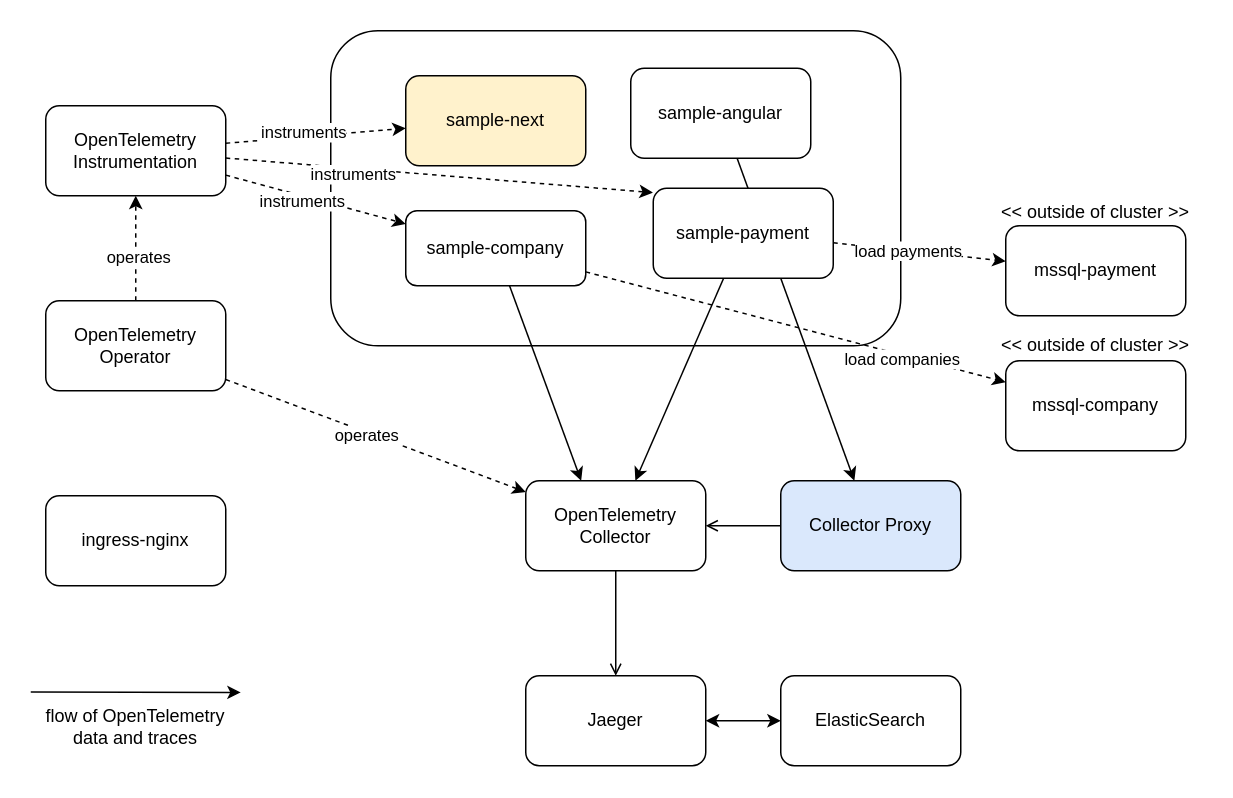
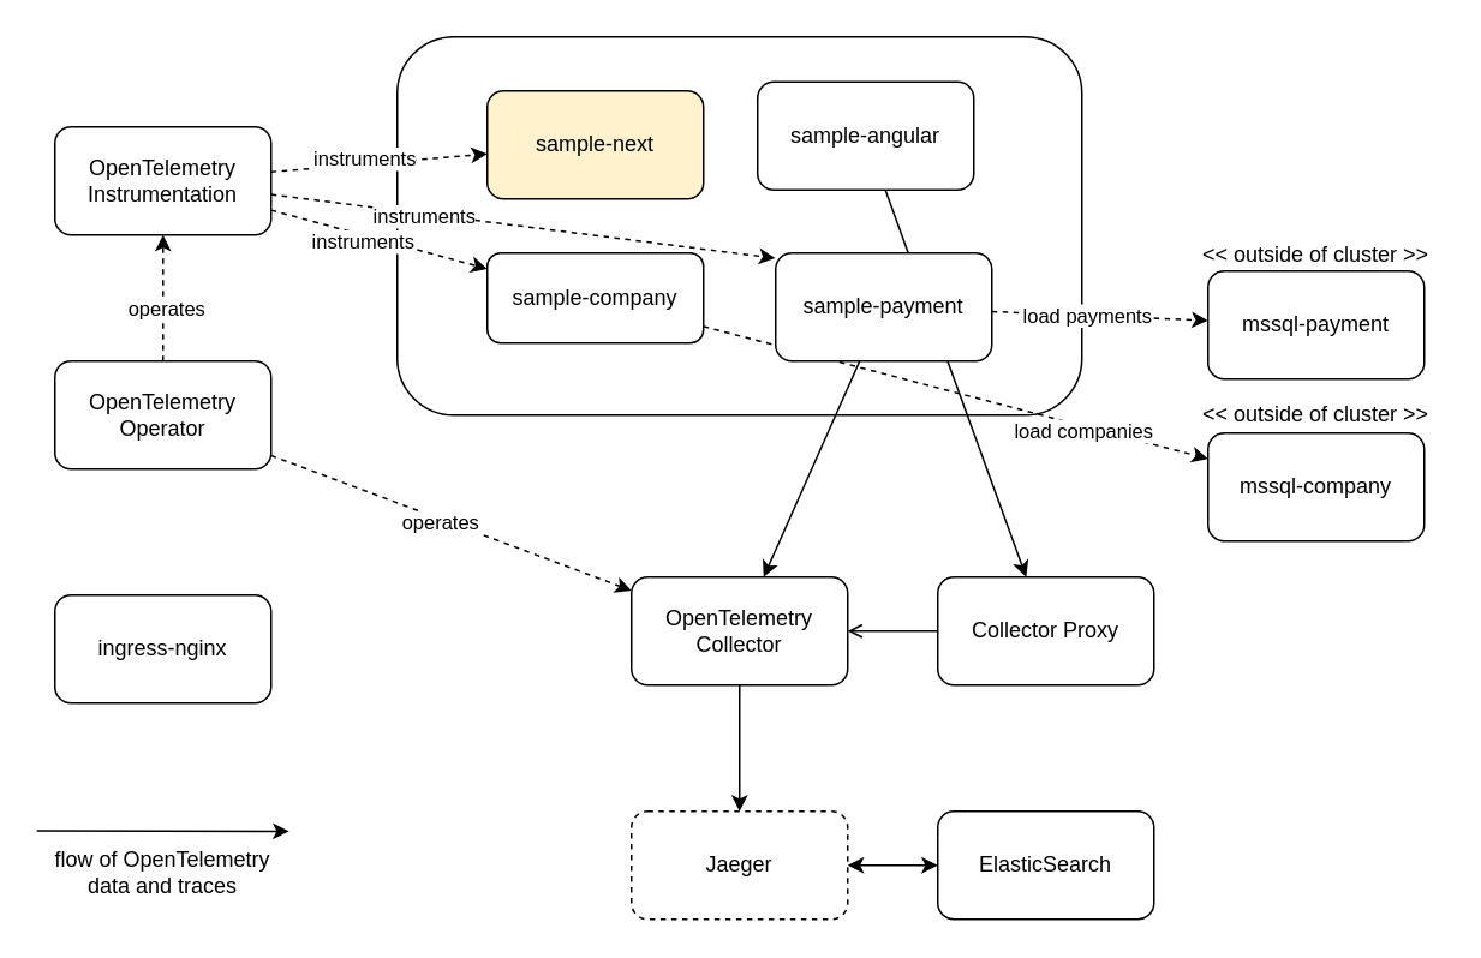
- <mxCell id="36" value="sample-payment" style="rounded=1;whiteSpace=wrap;html=1;" parent="1" vertex="1"><mxGeometry x="435" y="125" width="120" height="60" as="geometry" /></mxCell>
+ <mxCell id="36" value="sample-payment" style="rounded=1;whiteSpace=wrap;html=1;" parent="1" vertex="1"><mxGeometry x="430" y="140" width="120" height="60" as="geometry" /></mxCell>
- <mxCell id="27" style="rounded=0;orthogonalLoop=1;jettySize=auto;html=1;entryX=0.308;entryY=0;entryDx=0;entryDy=0;entryPerimeter=0;" parent="1" source="37" target="3" edge="1"><mxGeometry relative="1" as="geometry" /></mxCell>
- <mxCell id="10" value="Collector Proxy" style="rounded=1;whiteSpace=wrap;html=1;fillColor=#dae8fc;" parent="1" vertex="1"><mxGeometry x="520" y="320" width="120" height="60" as="geometry" /></mxCell>
+ <mxCell id="10" value="Collector Proxy" style="rounded=1;whiteSpace=wrap;html=1;" parent="1" vertex="1"><mxGeometry x="520" y="320" width="120" height="60" as="geometry" /></mxCell>
- <mxCell id="2" style="edgeStyle=orthogonalEdgeStyle;rounded=0;orthogonalLoop=1;jettySize=auto;html=1;endArrow=open;" parent="1" source="3" target="12" edge="1"><mxGeometry relative="1" as="geometry" /></mxCell>
+ <mxCell id="2" style="edgeStyle=orthogonalEdgeStyle;rounded=0;orthogonalLoop=1;jettySize=auto;html=1;" parent="1" source="3" target="12" edge="1"><mxGeometry relative="1" as="geometry" /></mxCell>
- <mxCell id="12" value="Jaeger" style="rounded=1;whiteSpace=wrap;html=1;" parent="1" vertex="1"><mxGeometry x="350" y="450" width="120" height="60" as="geometry" /></mxCell>
+ <mxCell id="12" value="Jaeger" style="rounded=1;whiteSpace=wrap;html=1;dashed=1;" parent="1" vertex="1"><mxGeometry x="350" y="450" width="120" height="60" as="geometry" /></mxCell>
